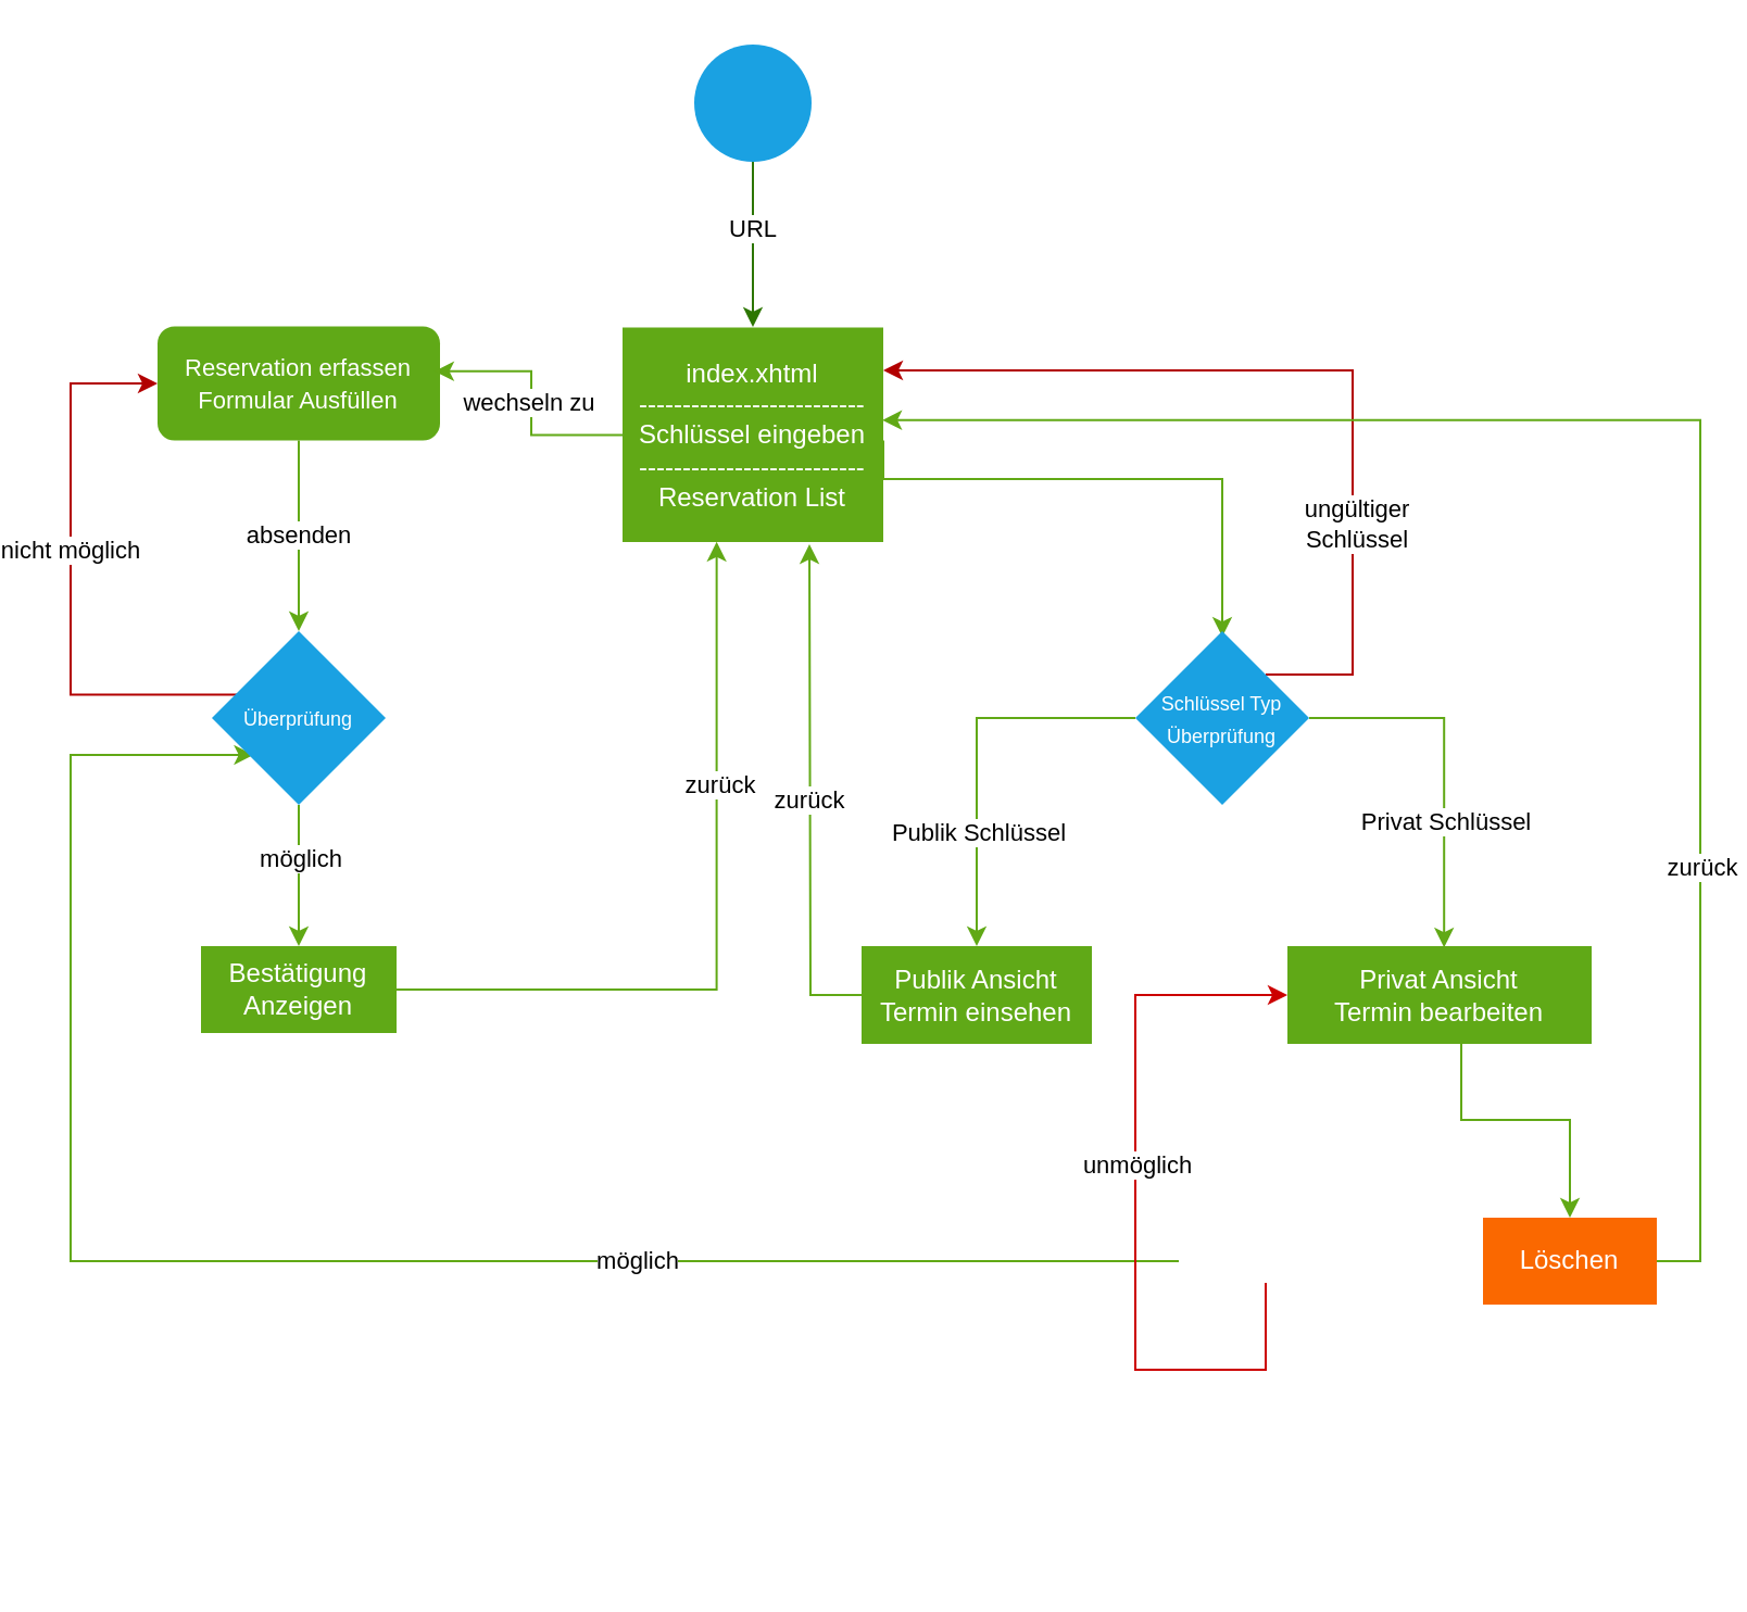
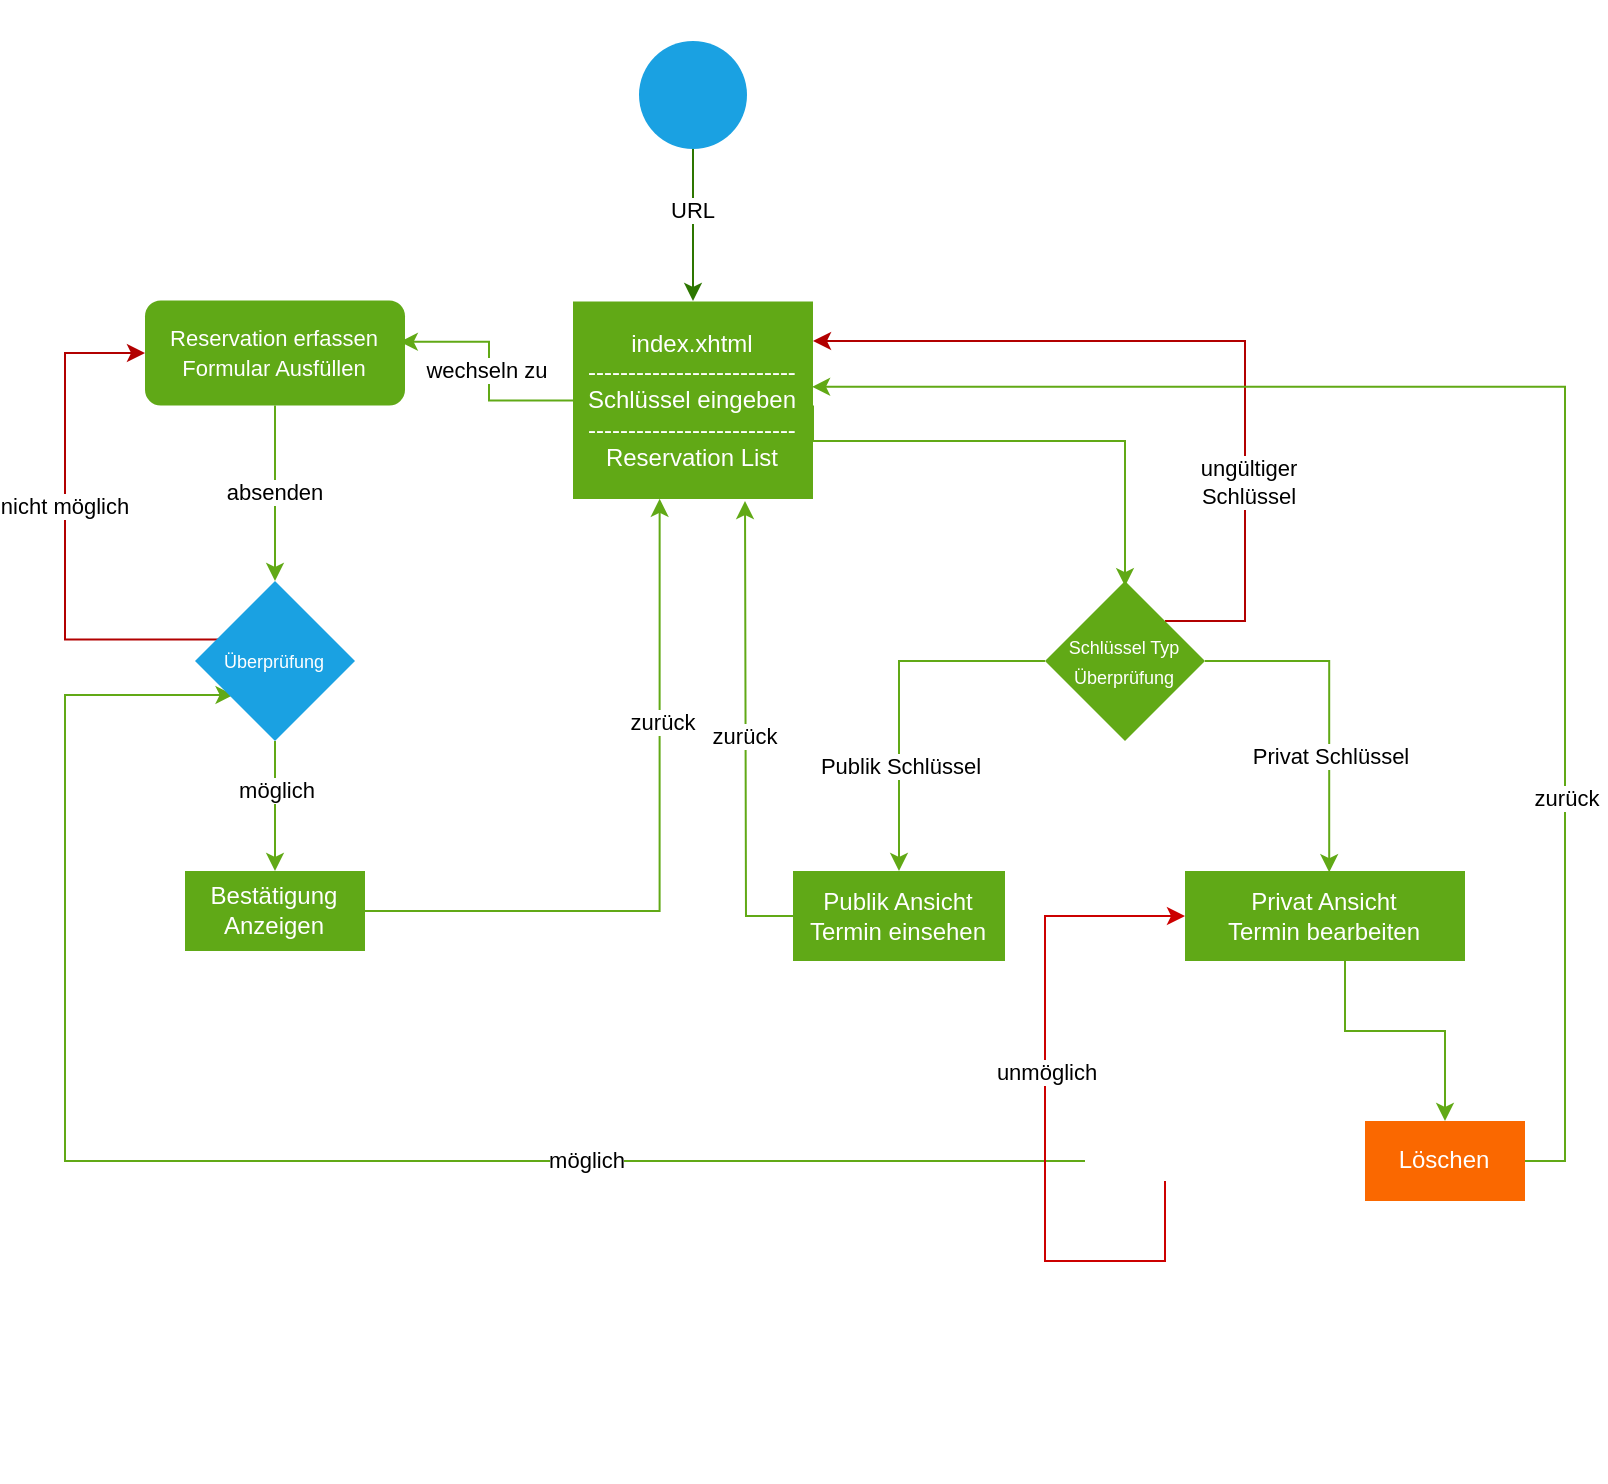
- <mxCell id="35" value="&lt;font style=&quot;font-size: 9px;&quot;&gt;&lt;span style=&quot;color: rgb(255, 255, 255);&quot;&gt;Schlüssel Typ&lt;/span&gt;&lt;br style=&quot;color: rgb(255, 255, 255);&quot;&gt;&lt;span style=&quot;color: rgb(255, 255, 255);&quot;&gt;Überprüfung&lt;/span&gt;&lt;/font&gt;" style="rhombus;whiteSpace=wrap;html=1;strokeColor=none;fillColor=#1aa1e2;" vertex="1" parent="2"><mxGeometry x="490" y="270" width="80" height="80" as="geometry" /></mxCell>
+ <mxCell id="35" value="&lt;font style=&quot;font-size: 9px;&quot;&gt;&lt;span style=&quot;color: rgb(255, 255, 255);&quot;&gt;Schlüssel Typ&lt;/span&gt;&lt;br style=&quot;color: rgb(255, 255, 255);&quot;&gt;&lt;span style=&quot;color: rgb(255, 255, 255);&quot;&gt;Überprüfung&lt;/span&gt;&lt;/font&gt;" style="rhombus;whiteSpace=wrap;html=1;strokeColor=none;fillColor=#61a916;" vertex="1" parent="2"><mxGeometry x="490" y="270" width="80" height="80" as="geometry" /></mxCell>
